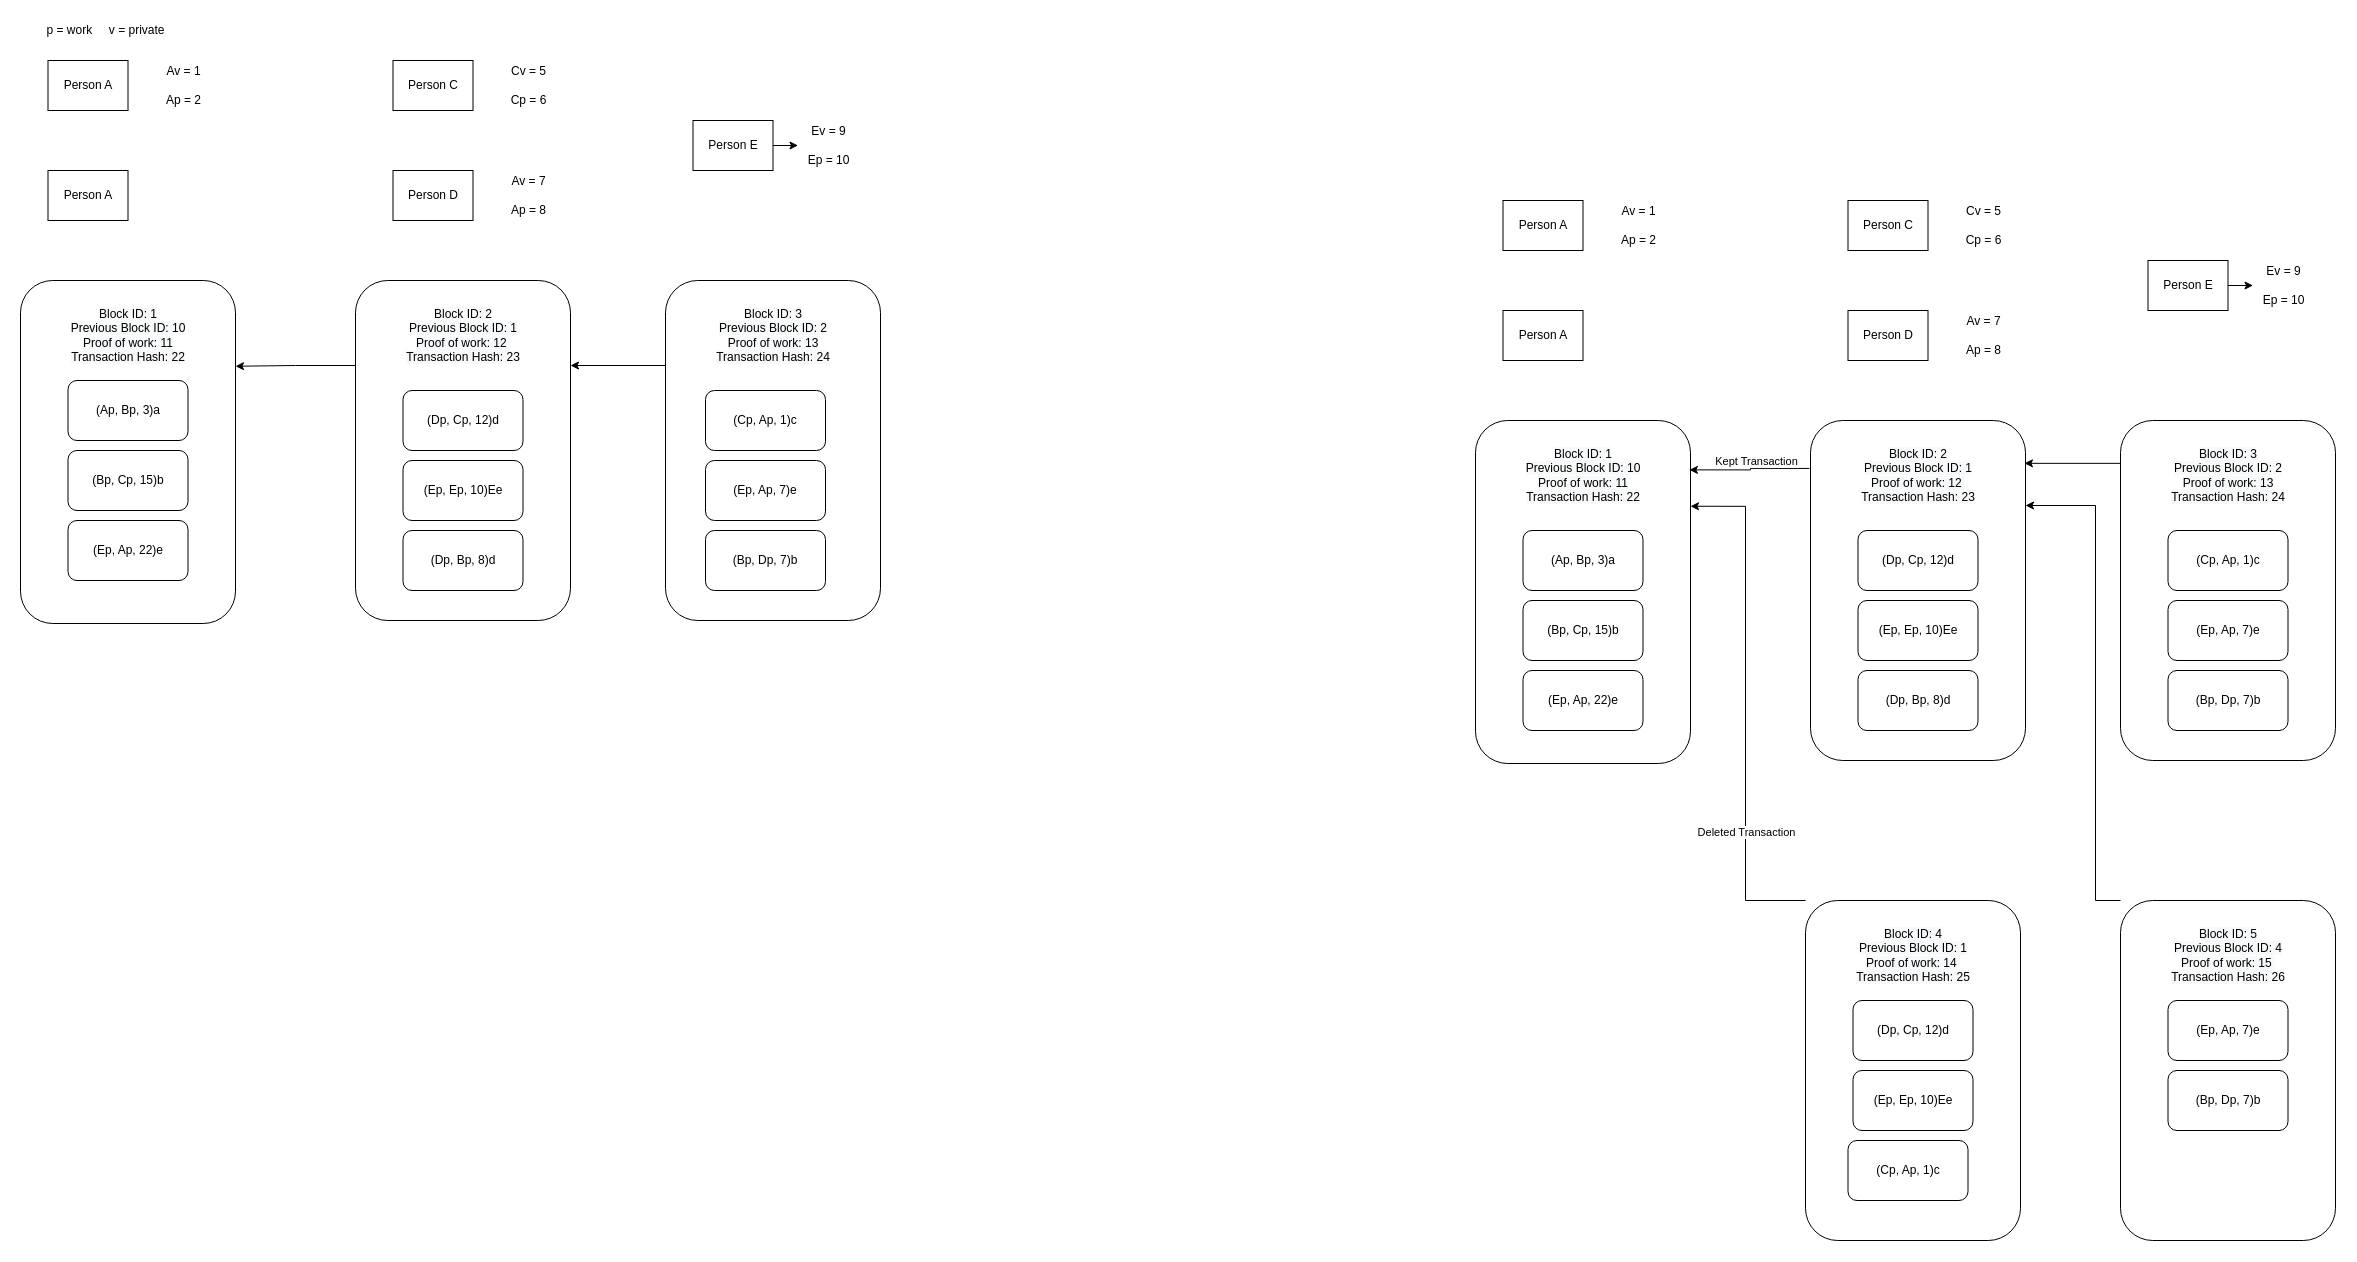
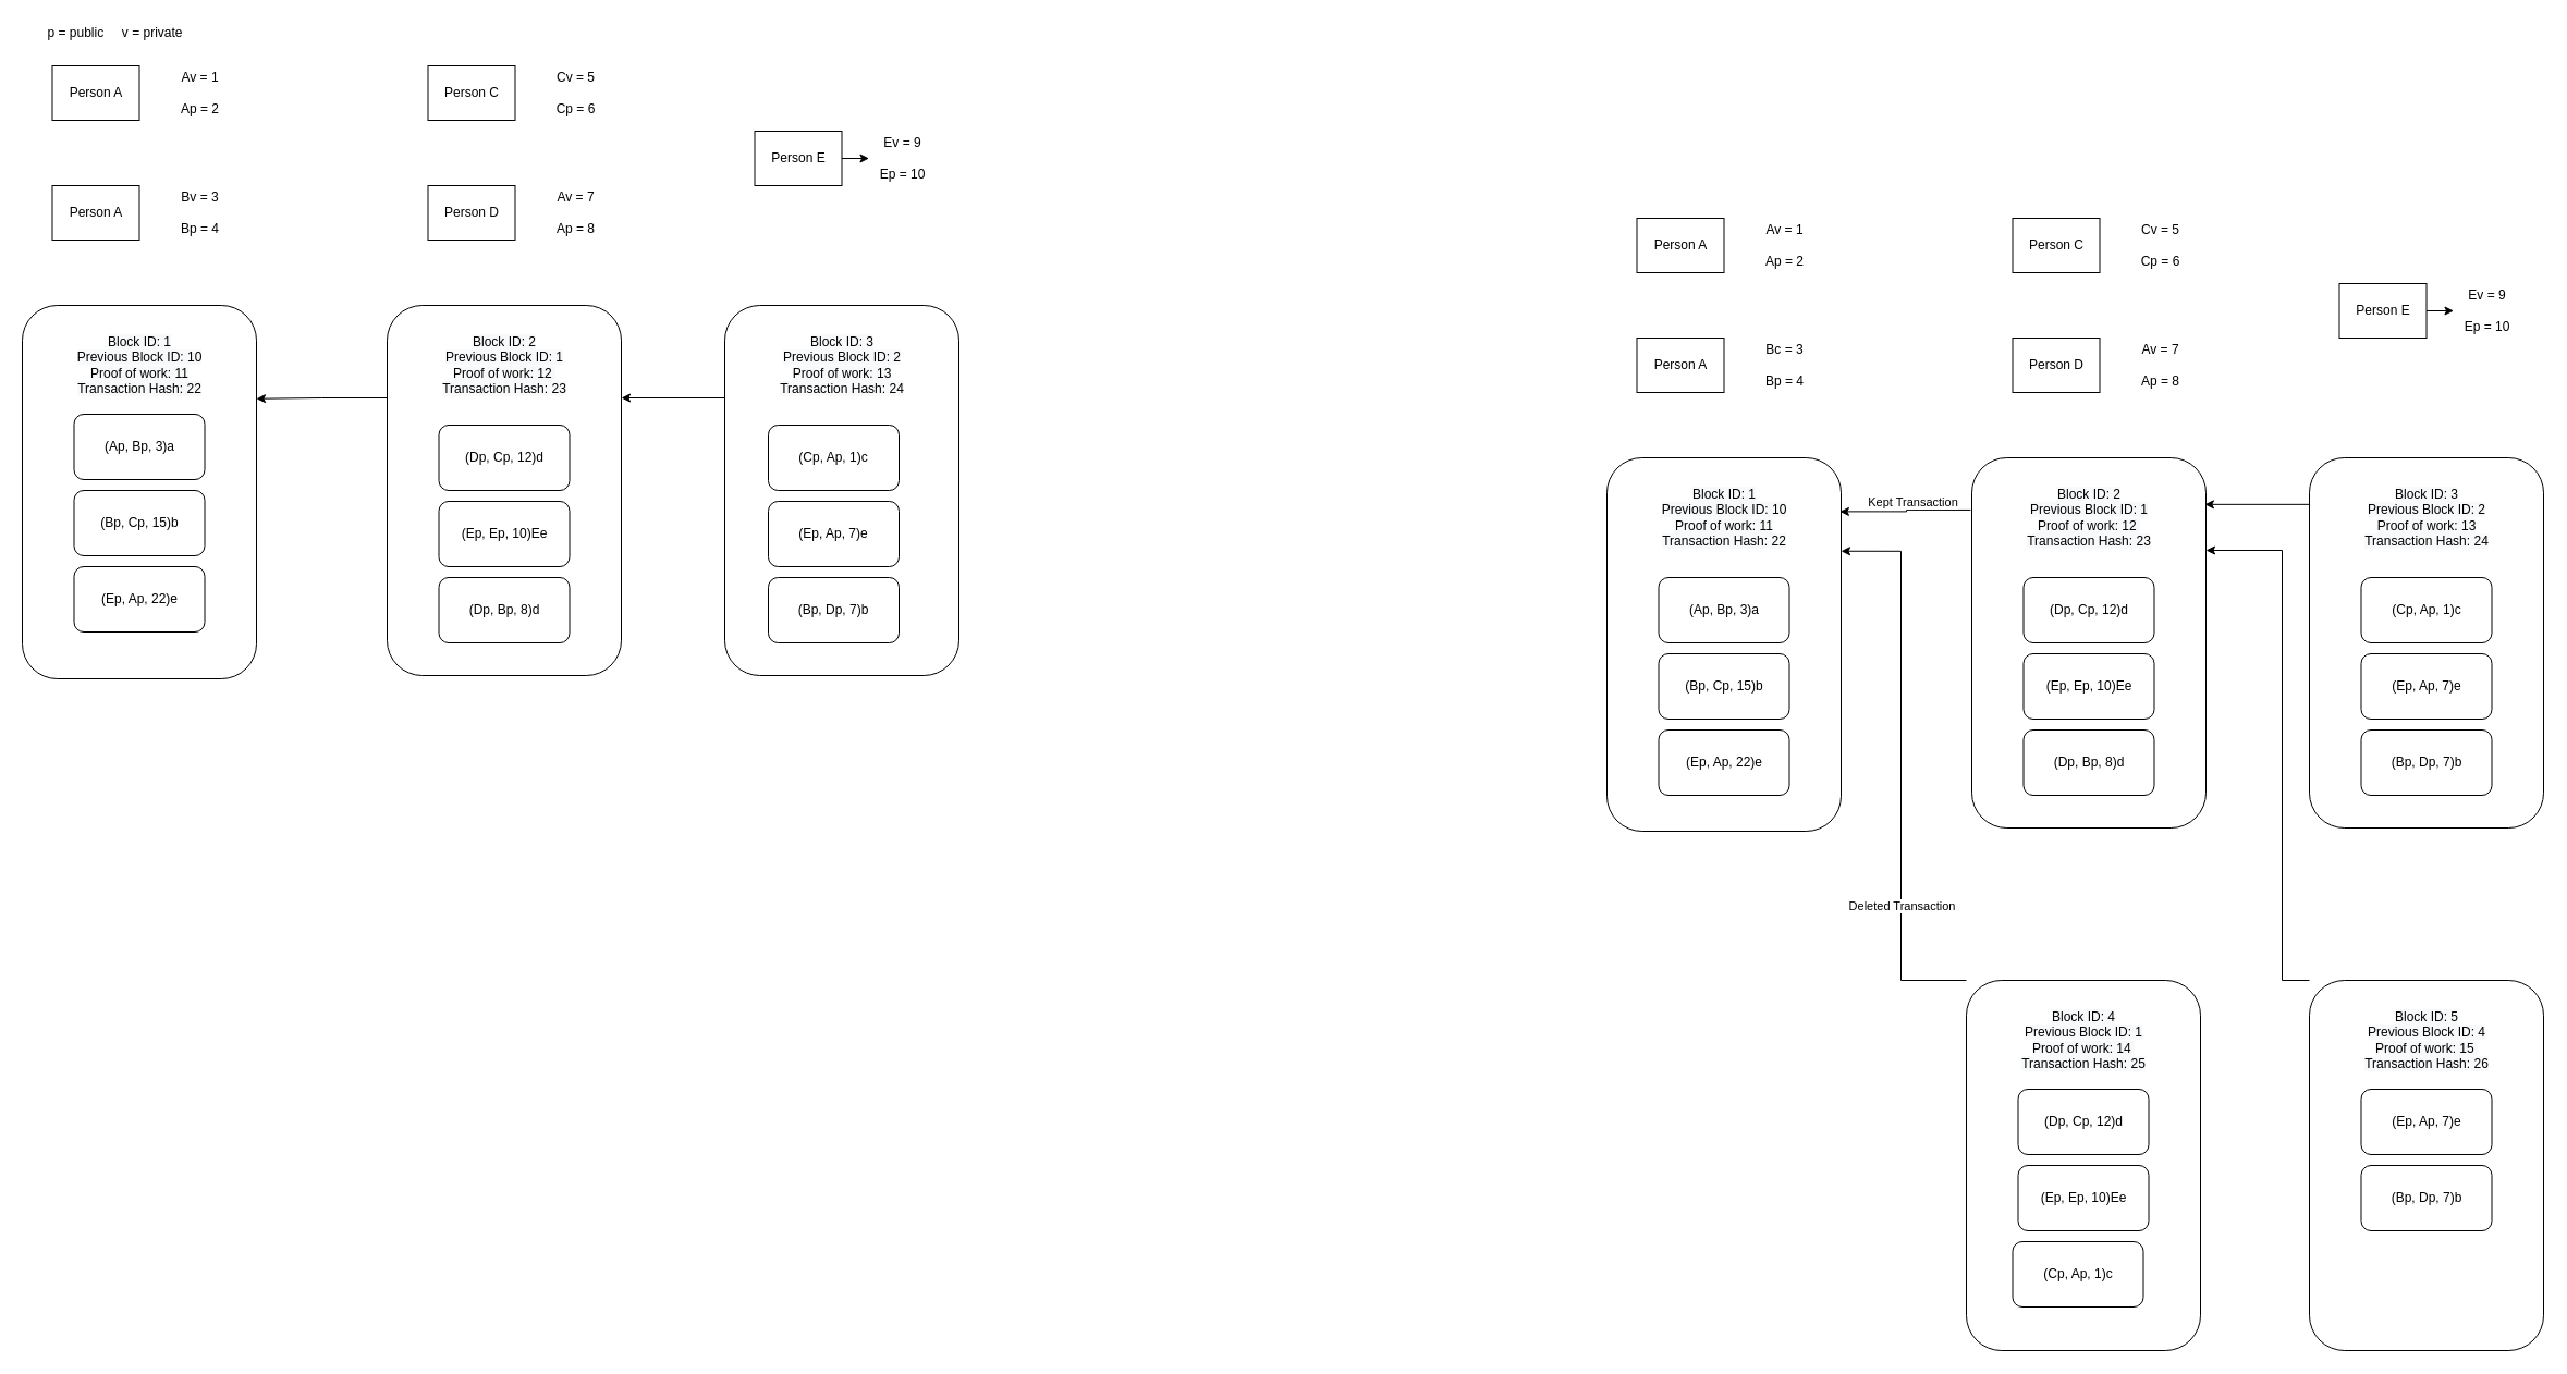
- <mxCell id="57" value="p = work&amp;nbsp; &amp;nbsp; &amp;nbsp;v = private" style="text;html=1;align=center;verticalAlign=middle;resizable=0;points=[];autosize=1;strokeColor=none;fillColor=none;" vertex="1" parent="1"><mxGeometry x="35" y="20" width="140" height="20" as="geometry" /></mxCell>
+ <mxCell id="57" value="p = public&amp;nbsp; &amp;nbsp; &amp;nbsp;v = private" style="text;html=1;align=center;verticalAlign=middle;resizable=0;points=[];autosize=1;strokeColor=none;fillColor=none;" vertex="1" parent="1"><mxGeometry x="35" y="20" width="140" height="20" as="geometry" /></mxCell>
+ <mxCell id="13" value="Bv = 3&lt;br&gt;&lt;br&gt;Bp = 4" style="text;html=1;align=center;verticalAlign=middle;resizable=0;points=[];autosize=1;strokeColor=none;fillColor=none;" vertex="1" parent="1"><mxGeometry x="157.5" y="170" width="50" height="50" as="geometry" /></mxCell>
+ <mxCell id="42" value="Bc = 3&lt;br&gt;&lt;br&gt;Bp = 4" style="text;html=1;align=center;verticalAlign=middle;resizable=0;points=[];autosize=1;strokeColor=none;fillColor=none;" vertex="1" parent="1"><mxGeometry x="1612.5" y="310" width="50" height="50" as="geometry" /></mxCell>
